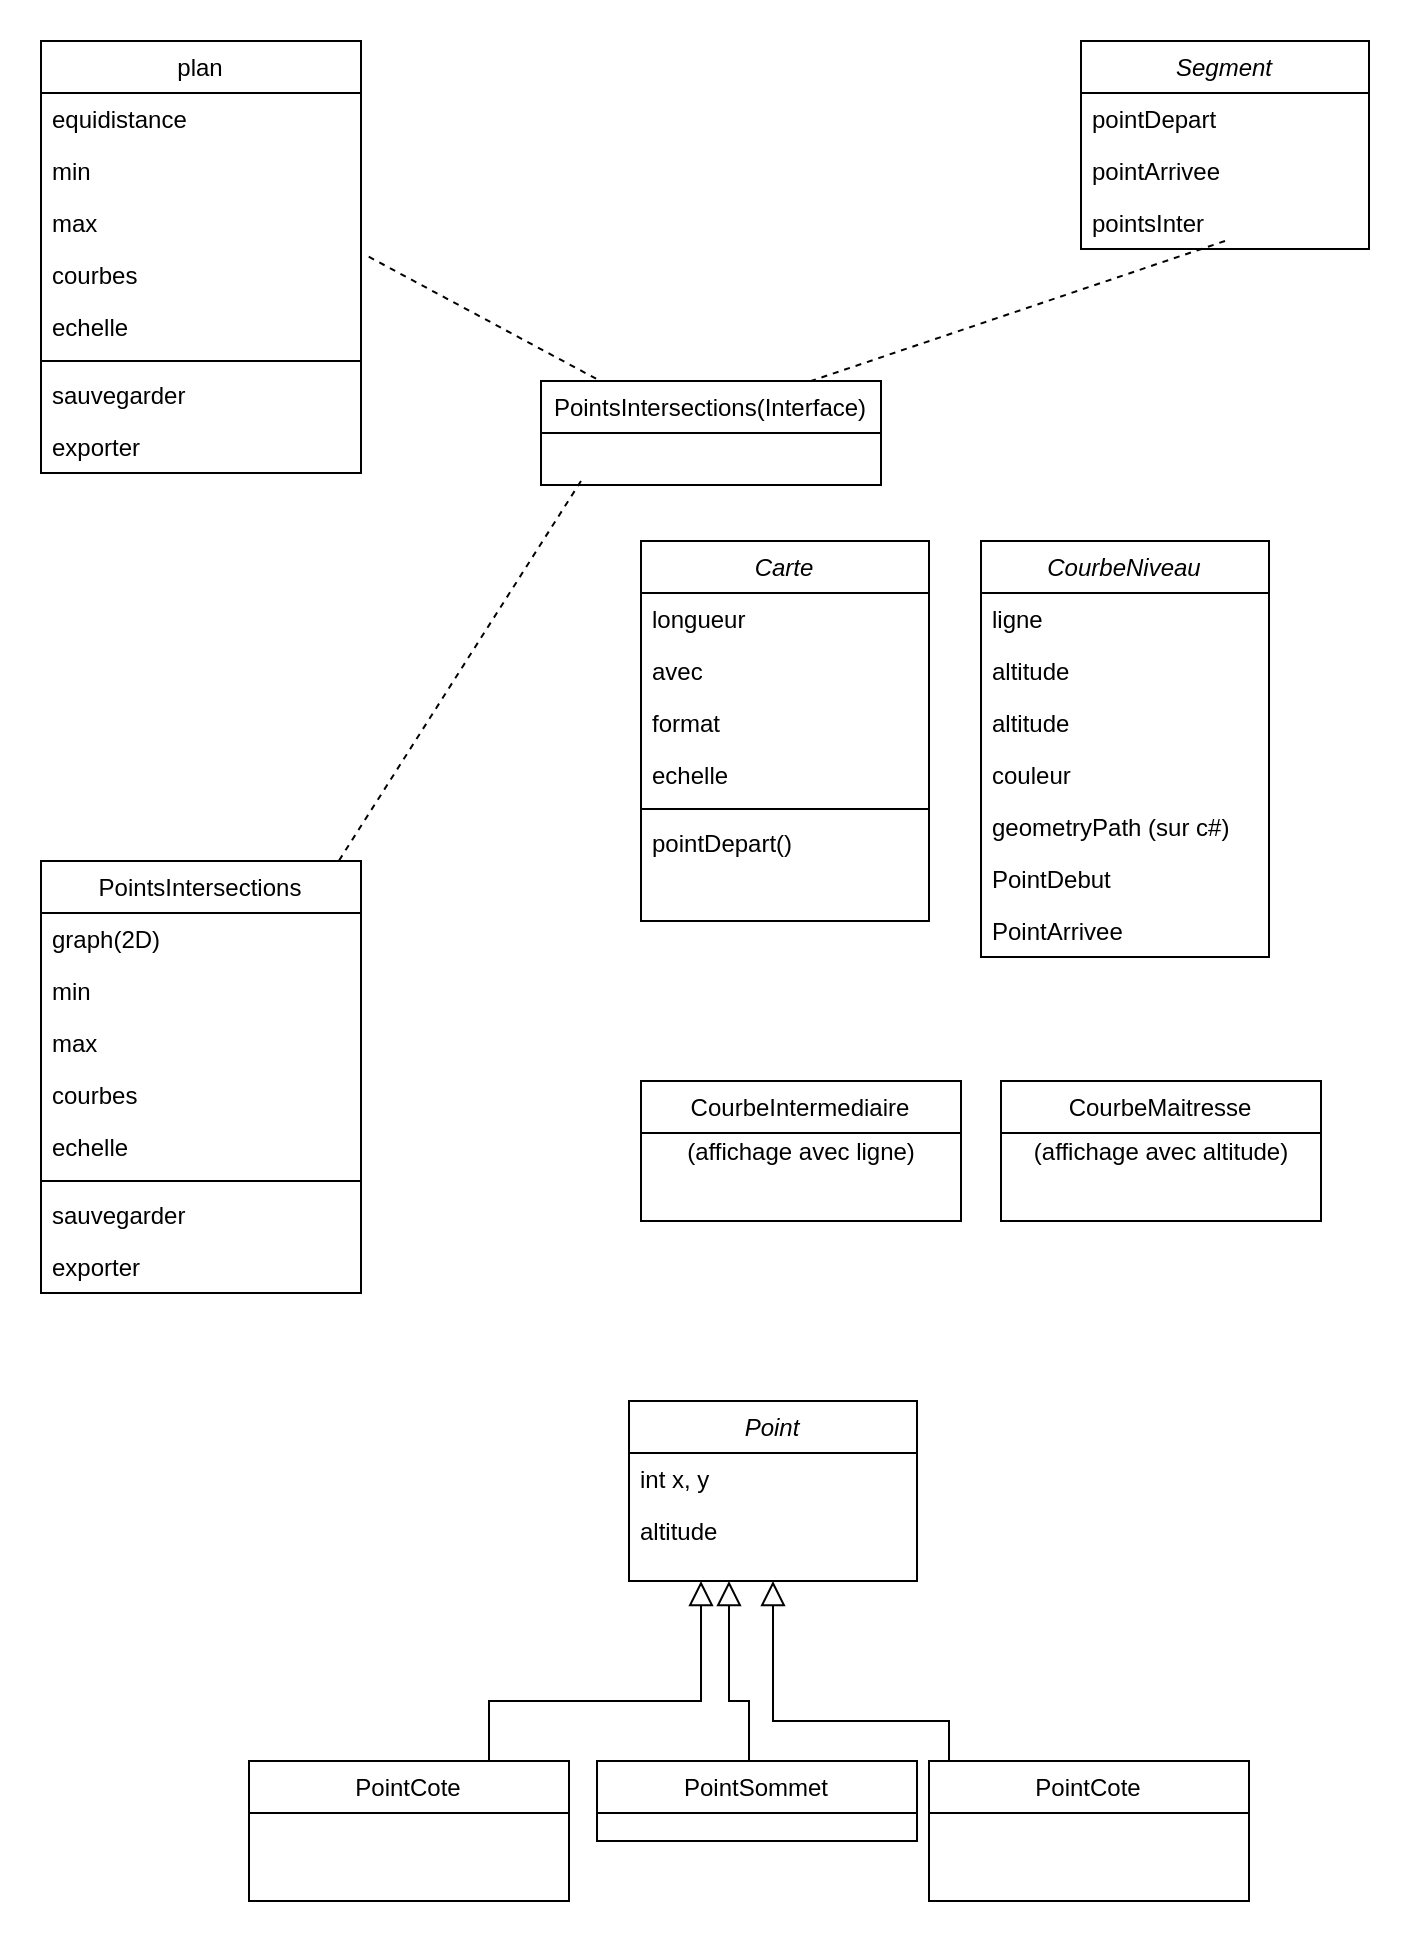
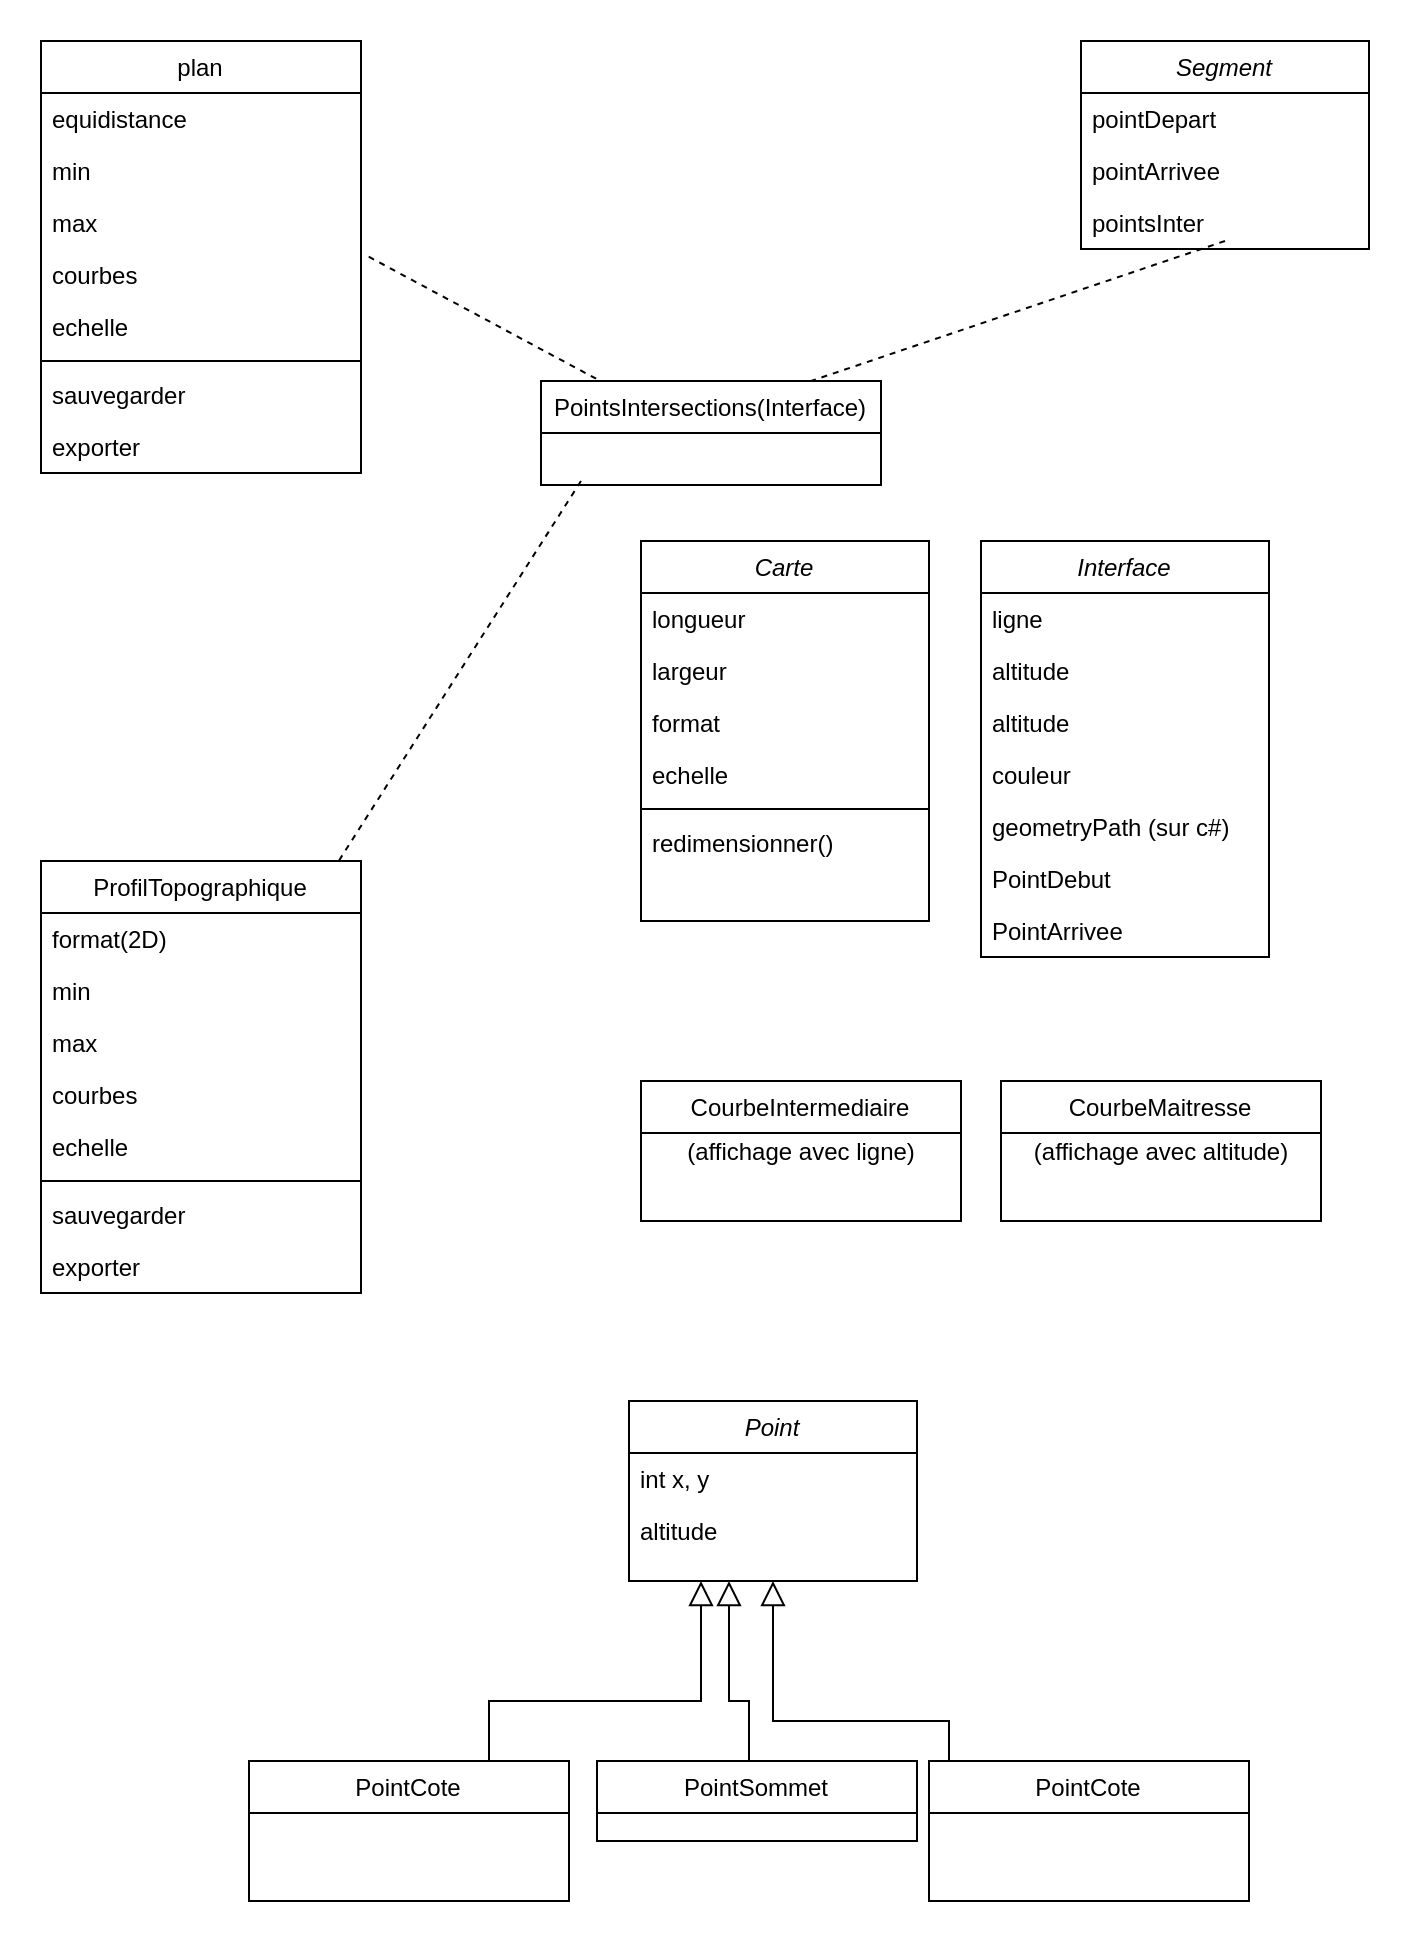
- <mxCell id="22" value="CourbeNiveau" style="swimlane;fontStyle=2;align=center;verticalAlign=top;childLayout=stackLayout;horizontal=1;startSize=26;horizontalStack=0;resizeParent=1;resizeLast=0;collapsible=1;marginBottom=0;rounded=0;shadow=0;strokeWidth=1;" vertex="1" parent="1"><mxGeometry x="490" y="270" width="144" height="208" as="geometry"><mxRectangle x="230" y="140" width="160" height="26" as="alternateBounds" /></mxGeometry></mxCell>
+ <mxCell id="22" value="Interface" style="swimlane;fontStyle=2;align=center;verticalAlign=top;childLayout=stackLayout;horizontal=1;startSize=26;horizontalStack=0;resizeParent=1;resizeLast=0;collapsible=1;marginBottom=0;rounded=0;shadow=0;strokeWidth=1;" vertex="1" parent="1"><mxGeometry x="490" y="270" width="144" height="208" as="geometry"><mxRectangle x="230" y="140" width="160" height="26" as="alternateBounds" /></mxGeometry></mxCell>
- <mxCell id="47" value="avec" style="text;align=left;verticalAlign=top;spacingLeft=4;spacingRight=4;overflow=hidden;rotatable=0;points=[[0,0.5],[1,0.5]];portConstraint=eastwest;" vertex="1" parent="45"><mxGeometry y="52" width="144" height="26" as="geometry" /></mxCell>
+ <mxCell id="47" value="largeur" style="text;align=left;verticalAlign=top;spacingLeft=4;spacingRight=4;overflow=hidden;rotatable=0;points=[[0,0.5],[1,0.5]];portConstraint=eastwest;" vertex="1" parent="45"><mxGeometry y="52" width="144" height="26" as="geometry" /></mxCell>
- <mxCell id="51" value="pointDepart()" style="text;align=left;verticalAlign=top;spacingLeft=4;spacingRight=4;overflow=hidden;rotatable=0;points=[[0,0.5],[1,0.5]];portConstraint=eastwest;rounded=0;shadow=0;html=0;" vertex="1" parent="45"><mxGeometry y="138" width="144" height="26" as="geometry" /></mxCell>
+ <mxCell id="51" value="redimensionner()" style="text;align=left;verticalAlign=top;spacingLeft=4;spacingRight=4;overflow=hidden;rotatable=0;points=[[0,0.5],[1,0.5]];portConstraint=eastwest;rounded=0;shadow=0;html=0;" vertex="1" parent="45"><mxGeometry y="138" width="144" height="26" as="geometry" /></mxCell>
- <mxCell id="36" value="PointsIntersections" style="swimlane;fontStyle=0;align=center;verticalAlign=top;childLayout=stackLayout;horizontal=1;startSize=26;horizontalStack=0;resizeParent=1;resizeLast=0;collapsible=1;marginBottom=0;rounded=0;shadow=0;strokeWidth=1;" vertex="1" parent="1"><mxGeometry x="20" y="430" width="160" height="216" as="geometry"><mxRectangle x="550" y="140" width="160" height="26" as="alternateBounds" /></mxGeometry></mxCell>
+ <mxCell id="36" value="ProfilTopographique" style="swimlane;fontStyle=0;align=center;verticalAlign=top;childLayout=stackLayout;horizontal=1;startSize=26;horizontalStack=0;resizeParent=1;resizeLast=0;collapsible=1;marginBottom=0;rounded=0;shadow=0;strokeWidth=1;" vertex="1" parent="1"><mxGeometry x="20" y="430" width="160" height="216" as="geometry"><mxRectangle x="550" y="140" width="160" height="26" as="alternateBounds" /></mxGeometry></mxCell>
- <mxCell id="37" value="graph(2D)" style="text;align=left;verticalAlign=top;spacingLeft=4;spacingRight=4;overflow=hidden;rotatable=0;points=[[0,0.5],[1,0.5]];portConstraint=eastwest;" vertex="1" parent="36"><mxGeometry y="26" width="160" height="26" as="geometry" /></mxCell>
+ <mxCell id="37" value="format(2D)" style="text;align=left;verticalAlign=top;spacingLeft=4;spacingRight=4;overflow=hidden;rotatable=0;points=[[0,0.5],[1,0.5]];portConstraint=eastwest;" vertex="1" parent="36"><mxGeometry y="26" width="160" height="26" as="geometry" /></mxCell>
